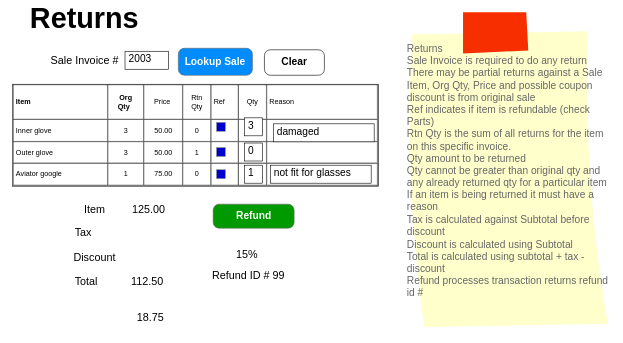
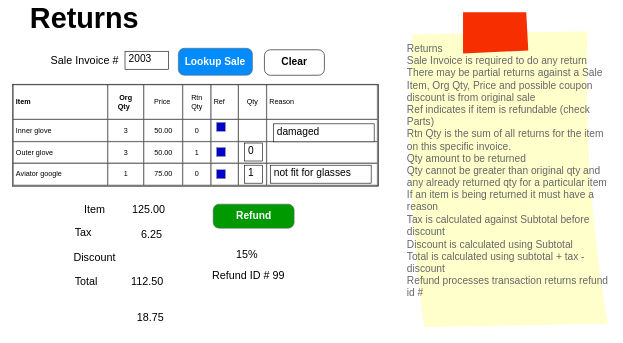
- <mxCell id="8" value="3" style="strokeWidth=1;shadow=0;dashed=0;align=center;html=1;shape=mxgraph.mockup.text.textBox;align=left;fontSize=17;spacingLeft=4;spacingTop=-3;mainText=;" parent="1" vertex="1"><mxGeometry x="407" y="196" width="30" height="30" as="geometry" /></mxCell>
+ <mxCell id="18" value="6.25" style="text;html=1;strokeColor=none;fillColor=none;align=center;verticalAlign=middle;whiteSpace=wrap;rounded=0;fontSize=18;" parent="1" vertex="1"><mxGeometry x="208.42" y="372.5" width="88" height="37.5" as="geometry" /></mxCell>
